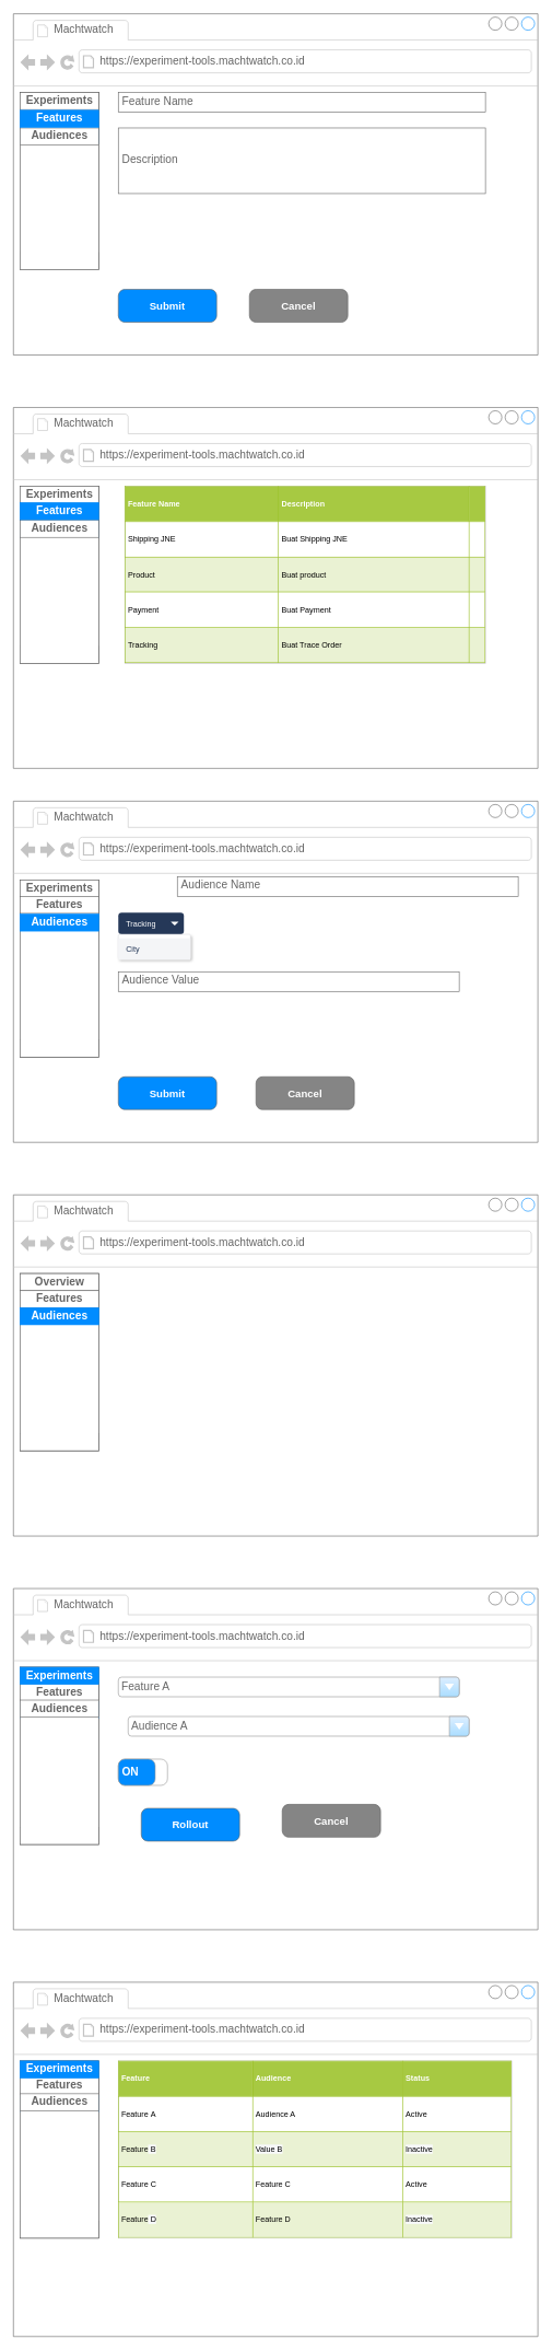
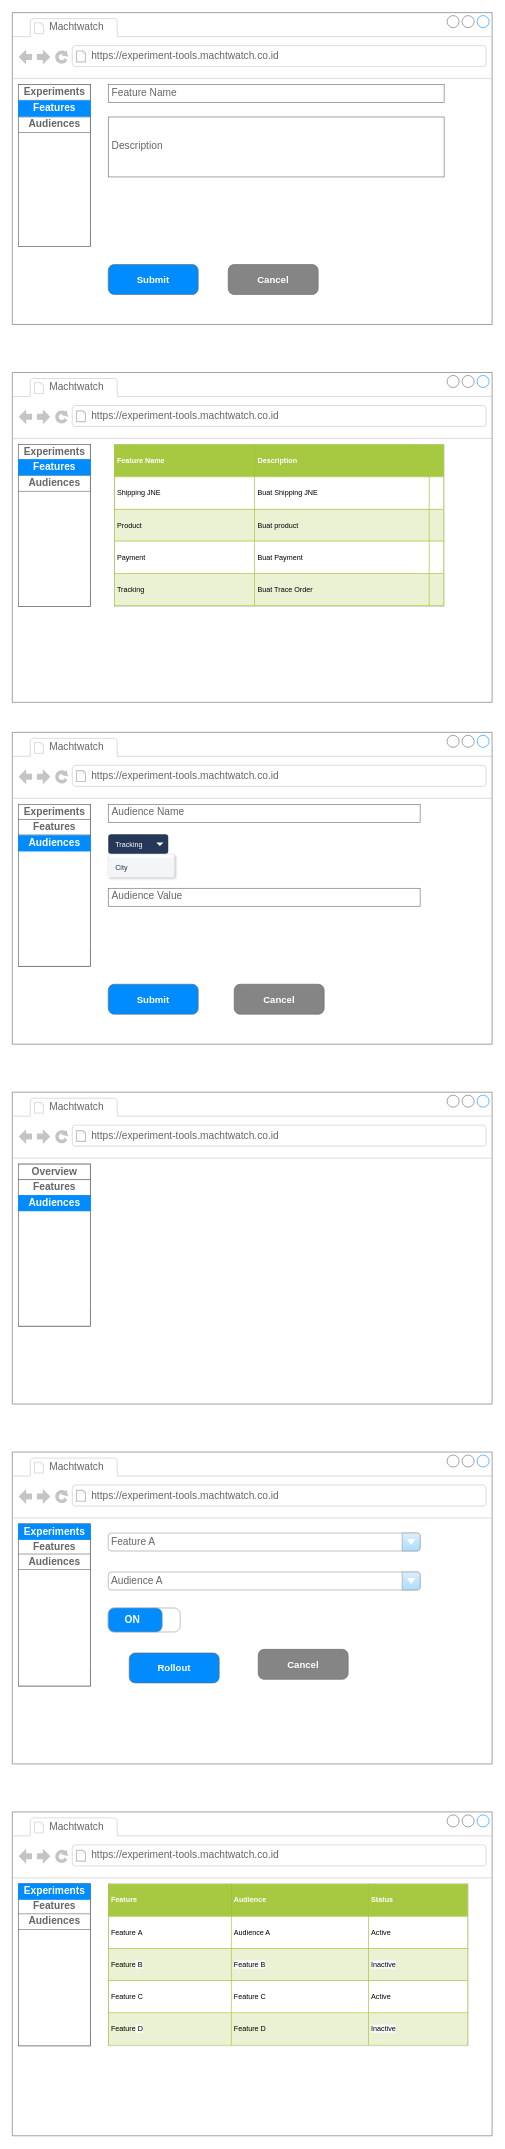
- <mxCell id="23" value="Audience Name" style="strokeWidth=1;shadow=0;dashed=0;align=center;html=1;shape=mxgraph.mockup.text.textBox;fontColor=#666666;align=left;fontSize=17;spacingLeft=4;spacingTop=-3;strokeColor=#666666;mainText=" parent="20" vertex="1"><mxGeometry x="250" y="115" width="520" height="30" as="geometry" /></mxCell>
+ <mxCell id="23" value="Audience Name" style="strokeWidth=1;shadow=0;dashed=0;align=center;html=1;shape=mxgraph.mockup.text.textBox;fontColor=#666666;align=left;fontSize=17;spacingLeft=4;spacingTop=-3;strokeColor=#666666;mainText=" parent="20" vertex="1"><mxGeometry x="160" y="120" width="520" height="30" as="geometry" /></mxCell>
- <mxCell id="84" value="Audience A" style="strokeWidth=1;shadow=0;dashed=0;align=center;html=1;shape=mxgraph.mockup.forms.comboBox;strokeColor=#999999;fillColor=#ddeeff;align=left;fillColor2=#aaddff;mainText=;fontColor=#666666;fontSize=17;spacingLeft=3;" parent="67" vertex="1"><mxGeometry x="175" y="195" width="520" height="30" as="geometry" /></mxCell>
+ <mxCell id="84" value="Audience A" style="strokeWidth=1;shadow=0;dashed=0;align=center;html=1;shape=mxgraph.mockup.forms.comboBox;strokeColor=#999999;fillColor=#ddeeff;align=left;fillColor2=#aaddff;mainText=;fontColor=#666666;fontSize=17;spacingLeft=3;" parent="67" vertex="1"><mxGeometry x="160" y="200" width="520" height="30" as="geometry" /></mxCell>
- <mxCell id="85" value="ON" style="strokeWidth=1;shadow=0;dashed=0;align=center;html=1;shape=mxgraph.mockup.buttons.onOffButton;gradientColor=none;strokeColor=#999999;buttonState=on;fillColor2=#008cff;fontColor=#ffffff;fontSize=17;mainText=;spacingRight=40;fontStyle=1;" vertex="1" parent="67"><mxGeometry x="160" y="260" width="75" height="40" as="geometry" /></mxCell>
+ <mxCell id="85" value="ON" style="strokeWidth=1;shadow=0;dashed=0;align=center;html=1;shape=mxgraph.mockup.buttons.onOffButton;gradientColor=none;strokeColor=#999999;buttonState=on;fillColor2=#008cff;fontColor=#ffffff;fontSize=17;mainText=;spacingRight=40;fontStyle=1;" vertex="1" parent="67"><mxGeometry x="160" y="260" width="120" height="40" as="geometry" /></mxCell>
- <mxCell id="89" value="&lt;table border=&quot;1&quot; width=&quot;100%&quot; cellpadding=&quot;4&quot; style=&quot;width: 100% ; height: 100% ; border-collapse: collapse&quot;&gt;&lt;tbody&gt;&lt;tr style=&quot;background-color: #a7c942 ; color: #ffffff ; border: 1px solid #98bf21&quot;&gt;&lt;th align=&quot;left&quot;&gt;Feature&lt;/th&gt;&lt;th align=&quot;left&quot;&gt;Audience&lt;/th&gt;&lt;th align=&quot;left&quot;&gt;Status&lt;/th&gt;&lt;/tr&gt;&lt;tr style=&quot;border: 1px solid #98bf21&quot;&gt;&lt;td&gt;Feature&amp;nbsp;A&lt;/td&gt;&lt;td&gt;Audience A&lt;/td&gt;&lt;td&gt;Active&lt;/td&gt;&lt;/tr&gt;&lt;tr style=&quot;background-color: #eaf2d3 ; border: 1px solid #98bf21&quot;&gt;&lt;td&gt;Feature&lt;span style=&quot;background-color: rgb(248 , 249 , 250)&quot;&gt;&amp;nbsp;B&lt;/span&gt;&lt;br&gt;&lt;/td&gt;&lt;td&gt;&lt;span style=&quot;background-color: rgb(248 , 249 , 250)&quot;&gt;Value B&lt;/span&gt;&lt;br&gt;&lt;/td&gt;&lt;td&gt;&lt;span style=&quot;background-color: rgb(248 , 249 , 250)&quot;&gt;Inactive&lt;/span&gt;&lt;br&gt;&lt;/td&gt;&lt;/tr&gt;&lt;tr style=&quot;border: 1px solid #98bf21&quot;&gt;&lt;td&gt;Feature&amp;nbsp;C&lt;br&gt;&lt;/td&gt;&lt;td&gt;Feature C&lt;br&gt;&lt;/td&gt;&lt;td&gt;Active&lt;br&gt;&lt;/td&gt;&lt;/tr&gt;&lt;tr style=&quot;background-color: #eaf2d3 ; border: 1px solid #98bf21&quot;&gt;&lt;td&gt;Feature&lt;span style=&quot;background-color: rgb(248 , 249 , 250)&quot;&gt;&amp;nbsp;D&lt;/span&gt;&lt;br&gt;&lt;/td&gt;&lt;td&gt;Feature D&lt;/td&gt;&lt;td&gt;&lt;span style=&quot;background-color: rgb(248 , 249 , 250)&quot;&gt;Inactive&lt;/span&gt;&lt;br&gt;&lt;/td&gt;&lt;/tr&gt;&lt;/tbody&gt;&lt;/table&gt;" style="text;html=1;strokeColor=#c0c0c0;fillColor=#ffffff;overflow=fill;rounded=0;" vertex="1" parent="86"><mxGeometry x="160" y="120" width="600" height="270" as="geometry" /></mxCell>
+ <mxCell id="89" value="&lt;table border=&quot;1&quot; width=&quot;100%&quot; cellpadding=&quot;4&quot; style=&quot;width: 100% ; height: 100% ; border-collapse: collapse&quot;&gt;&lt;tbody&gt;&lt;tr style=&quot;background-color: #a7c942 ; color: #ffffff ; border: 1px solid #98bf21&quot;&gt;&lt;th align=&quot;left&quot;&gt;Feature&lt;/th&gt;&lt;th align=&quot;left&quot;&gt;Audience&lt;/th&gt;&lt;th align=&quot;left&quot;&gt;Status&lt;/th&gt;&lt;/tr&gt;&lt;tr style=&quot;border: 1px solid #98bf21&quot;&gt;&lt;td&gt;Feature&amp;nbsp;A&lt;/td&gt;&lt;td&gt;Audience A&lt;/td&gt;&lt;td&gt;Active&lt;/td&gt;&lt;/tr&gt;&lt;tr style=&quot;background-color: #eaf2d3 ; border: 1px solid #98bf21&quot;&gt;&lt;td&gt;Feature&lt;span style=&quot;background-color: rgb(248 , 249 , 250)&quot;&gt;&amp;nbsp;B&lt;/span&gt;&lt;br&gt;&lt;/td&gt;&lt;td&gt;&lt;span style=&quot;background-color: rgb(248 , 249 , 250)&quot;&gt;Feature B&lt;/span&gt;&lt;br&gt;&lt;/td&gt;&lt;td&gt;&lt;span style=&quot;background-color: rgb(248 , 249 , 250)&quot;&gt;Inactive&lt;/span&gt;&lt;br&gt;&lt;/td&gt;&lt;/tr&gt;&lt;tr style=&quot;border: 1px solid #98bf21&quot;&gt;&lt;td&gt;Feature&amp;nbsp;C&lt;br&gt;&lt;/td&gt;&lt;td&gt;Feature C&lt;br&gt;&lt;/td&gt;&lt;td&gt;Active&lt;br&gt;&lt;/td&gt;&lt;/tr&gt;&lt;tr style=&quot;background-color: #eaf2d3 ; border: 1px solid #98bf21&quot;&gt;&lt;td&gt;Feature&lt;span style=&quot;background-color: rgb(248 , 249 , 250)&quot;&gt;&amp;nbsp;D&lt;/span&gt;&lt;br&gt;&lt;/td&gt;&lt;td&gt;Feature D&lt;/td&gt;&lt;td&gt;&lt;span style=&quot;background-color: rgb(248 , 249 , 250)&quot;&gt;Inactive&lt;/span&gt;&lt;br&gt;&lt;/td&gt;&lt;/tr&gt;&lt;/tbody&gt;&lt;/table&gt;" style="text;html=1;strokeColor=#c0c0c0;fillColor=#ffffff;overflow=fill;rounded=0;" vertex="1" parent="86"><mxGeometry x="160" y="120" width="600" height="270" as="geometry" /></mxCell>
